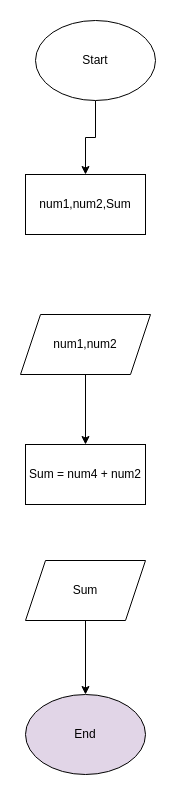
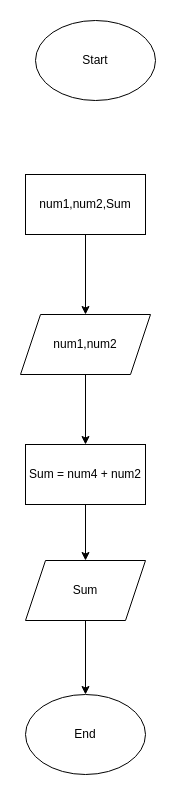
- <mxCell id="2" value="" style="edgeStyle=orthogonalEdgeStyle;rounded=0;orthogonalLoop=1;jettySize=auto;html=1;" edge="1" parent="1" source="3" target="5"><mxGeometry relative="1" as="geometry" /></mxCell>
+ <mxCell id="4" value="" style="edgeStyle=orthogonalEdgeStyle;rounded=0;orthogonalLoop=1;jettySize=auto;html=1;" edge="1" parent="1" source="5" target="7"><mxGeometry relative="1" as="geometry" /></mxCell>
+ <mxCell id="8" value="" style="edgeStyle=orthogonalEdgeStyle;rounded=0;orthogonalLoop=1;jettySize=auto;html=1;" edge="1" parent="1" source="9" target="11"><mxGeometry relative="1" as="geometry" /></mxCell>
- <mxCell id="12" value="End" style="ellipse;whiteSpace=wrap;html=1;fillColor=#e1d5e7;" vertex="1" parent="1"><mxGeometry x="25" y="694" width="120" height="80" as="geometry" /></mxCell>
+ <mxCell id="12" value="End" style="ellipse;whiteSpace=wrap;html=1;" vertex="1" parent="1"><mxGeometry x="25" y="694" width="120" height="80" as="geometry" /></mxCell>
